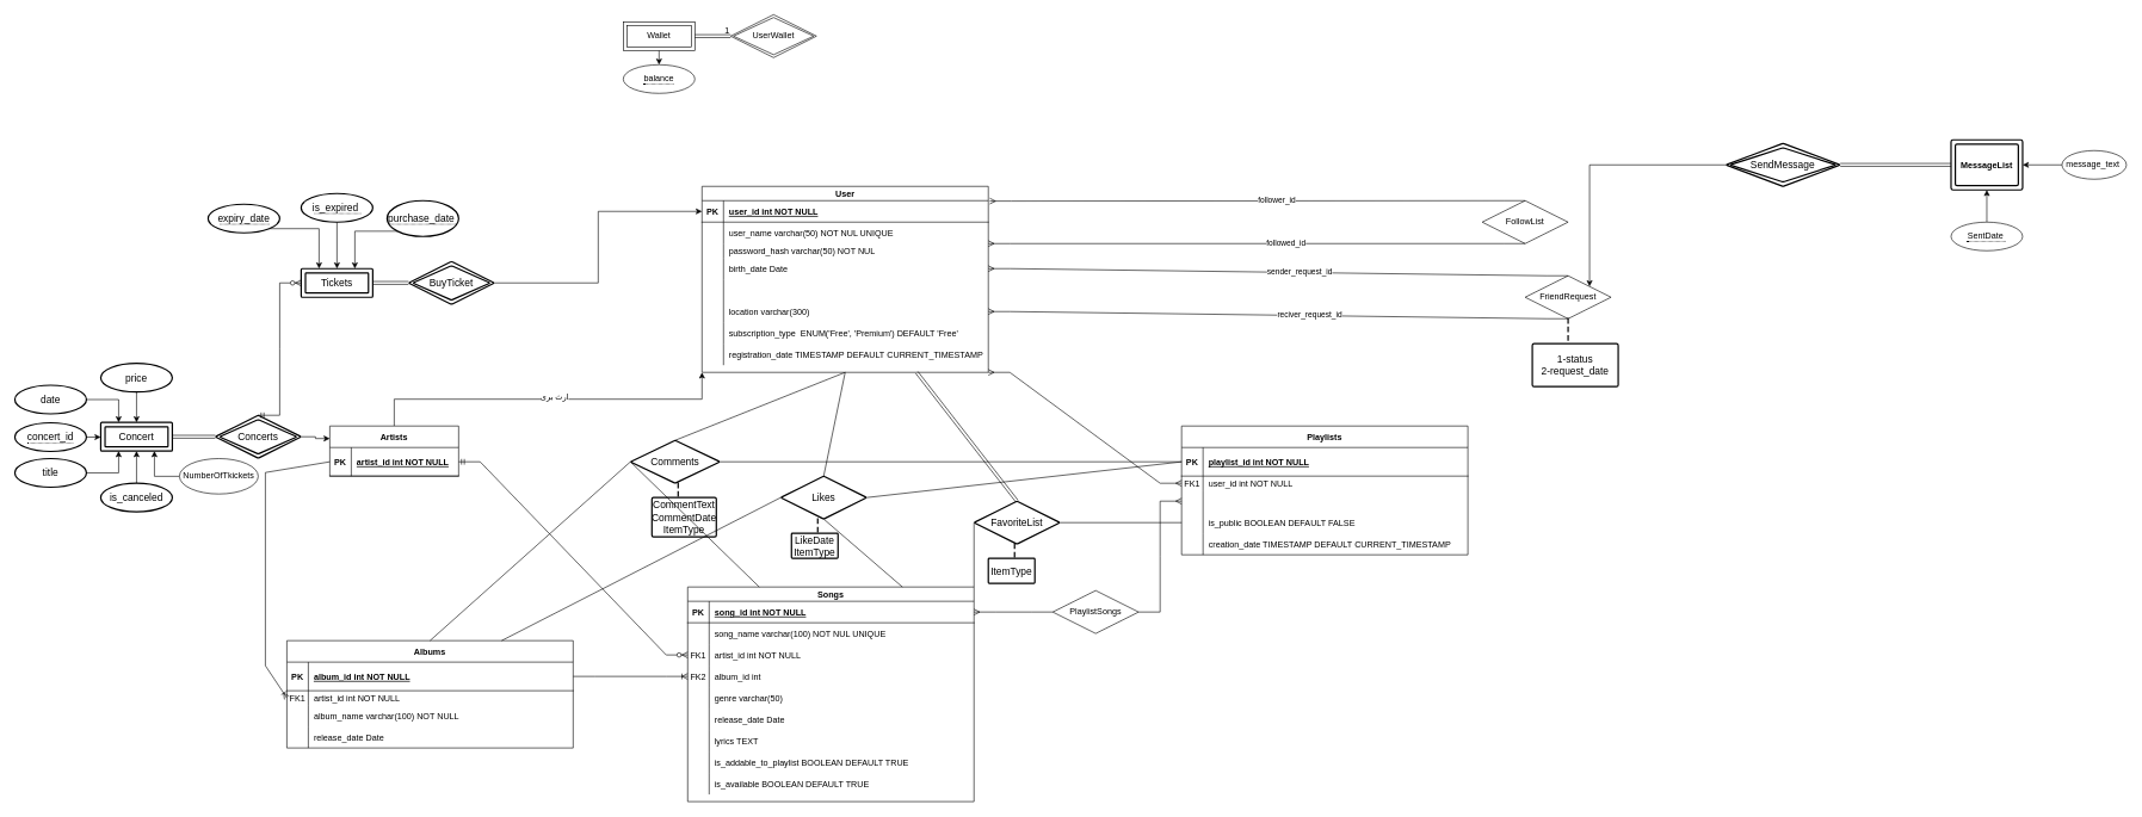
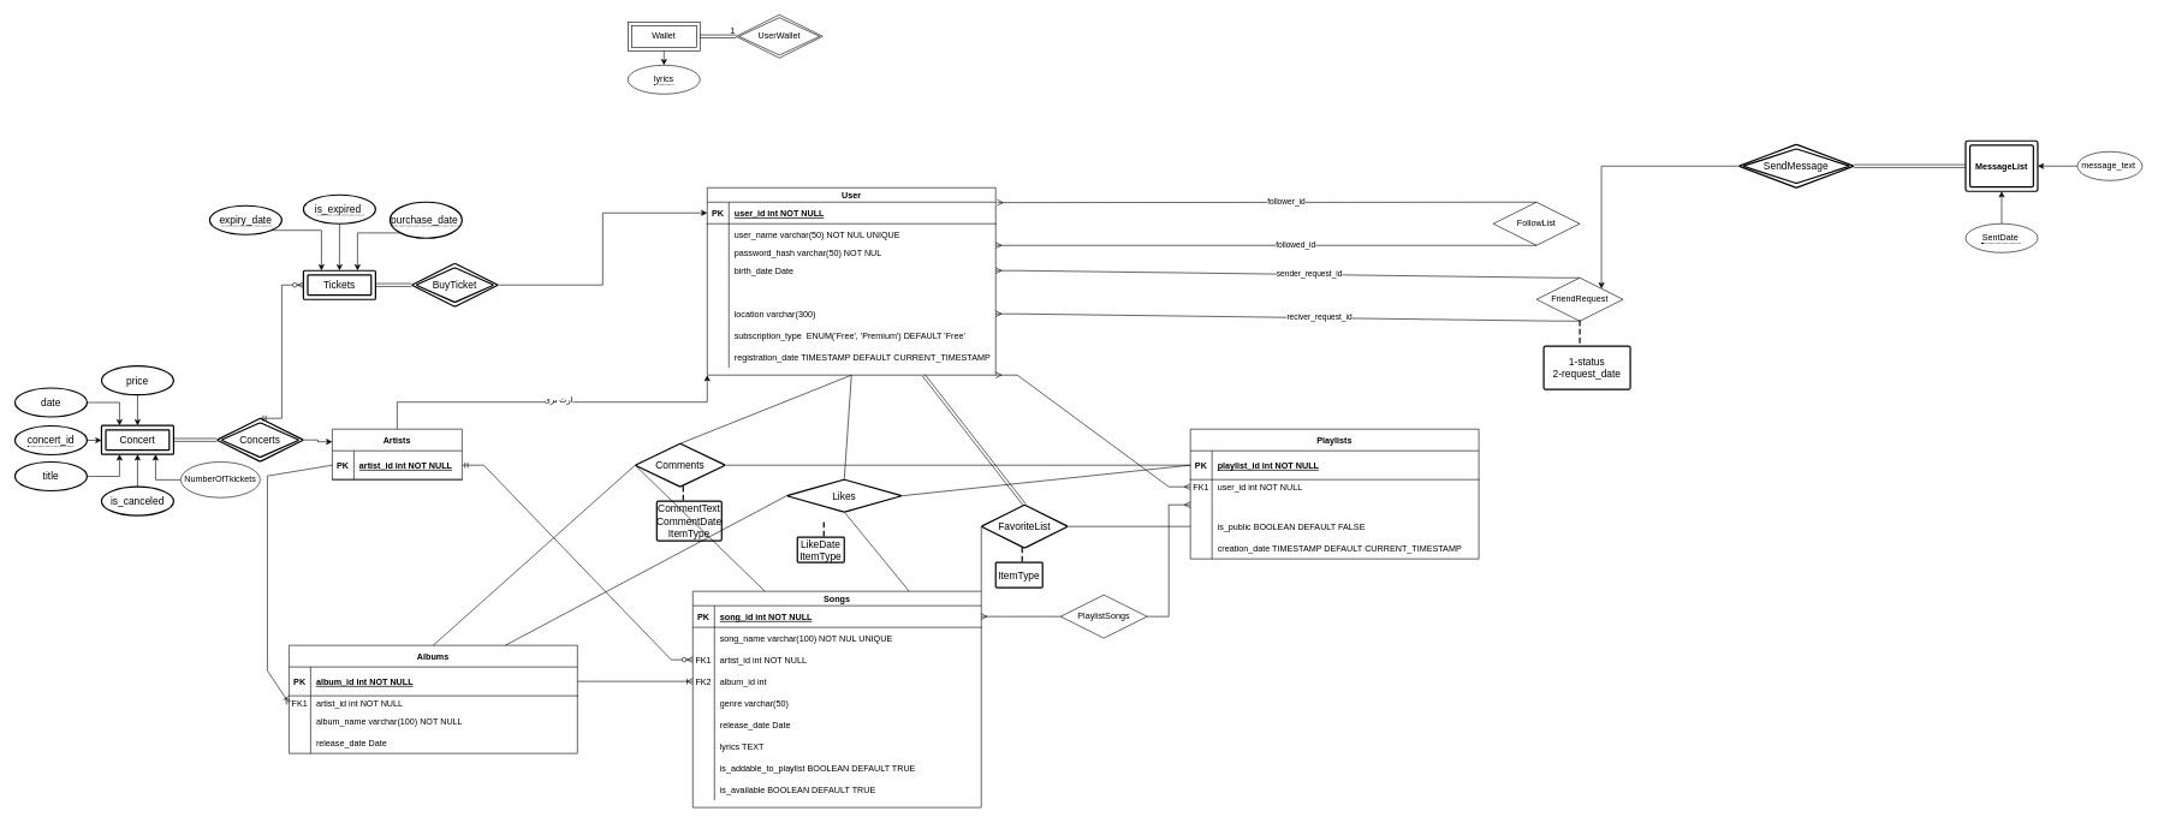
- <mxCell id="103" value="&lt;span style=&quot;border-bottom: 1px dotted&quot;&gt;balance&lt;/span&gt;" style="ellipse;whiteSpace=wrap;html=1;align=center;" parent="1" vertex="1"><mxGeometry x="870" y="90" width="100" height="40" as="geometry" /></mxCell>
+ <mxCell id="103" value="&lt;span style=&quot;border-bottom: 1px dotted&quot;&gt;lyrics&lt;/span&gt;" style="ellipse;whiteSpace=wrap;html=1;align=center;" parent="1" vertex="1"><mxGeometry x="870" y="90" width="100" height="40" as="geometry" /></mxCell>
- <mxCell id="144" value="Likes" style="shape=rhombus;perimeter=rhombusPerimeter;whiteSpace=wrap;html=1;align=center;rounded=1;shadow=0;dashed=0;strokeColor=default;strokeWidth=2;verticalAlign=middle;arcSize=4;fontFamily=Helvetica;fontSize=14;fontColor=default;fontStyle=0;fillColor=default;" parent="1" vertex="1"><mxGeometry x="1090" y="665" width="120" height="60" as="geometry" /></mxCell>
+ <mxCell id="144" value="Likes" style="shape=rhombus;perimeter=rhombusPerimeter;whiteSpace=wrap;html=1;align=center;rounded=1;shadow=0;dashed=0;strokeColor=default;strokeWidth=2;verticalAlign=middle;arcSize=4;fontFamily=Helvetica;fontSize=14;fontColor=default;fontStyle=0;fillColor=default;" parent="1" vertex="1"><mxGeometry x="1090" y="665" width="160" height="45" as="geometry" /></mxCell>
